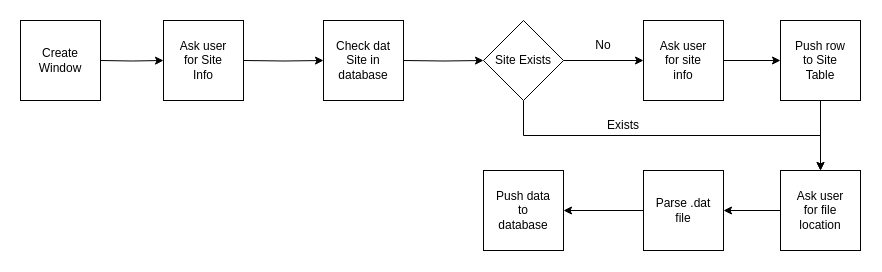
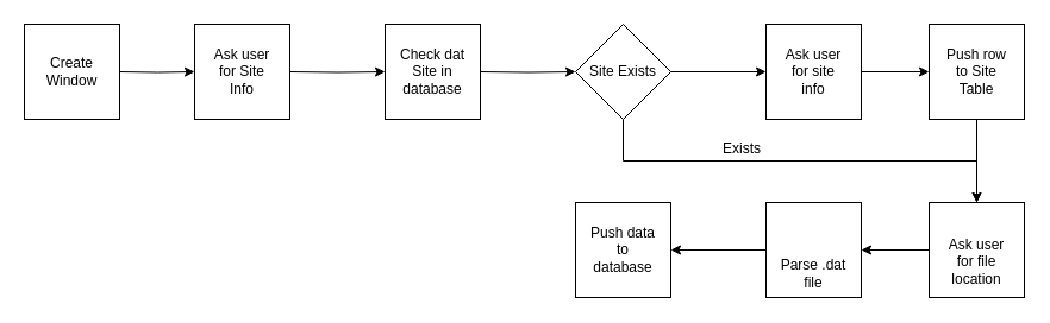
- <mxCell id="18" value="No" style="text;html=1;align=center;verticalAlign=middle;whiteSpace=wrap;rounded=0;" vertex="1" parent="1"><mxGeometry x="573" y="30" width="60" height="30" as="geometry" /></mxCell>
- <mxCell id="27" value="Parse .dat file" style="text;html=1;align=center;verticalAlign=middle;whiteSpace=wrap;rounded=0;" vertex="1" parent="1"><mxGeometry x="653" y="195" width="60" height="30" as="geometry" /></mxCell>
+ <mxCell id="27" value="Parse .dat file" style="text;html=1;align=center;verticalAlign=middle;whiteSpace=wrap;rounded=0;" vertex="1" parent="1"><mxGeometry x="653" y="215" width="60" height="30" as="geometry" /></mxCell>
- <mxCell id="24" value="Ask user for file location" style="text;html=1;align=center;verticalAlign=middle;whiteSpace=wrap;rounded=0;" vertex="1" parent="1"><mxGeometry x="790" y="195" width="60" height="30" as="geometry" /></mxCell>
+ <mxCell id="24" value="Ask user for file location" style="text;html=1;align=center;verticalAlign=middle;whiteSpace=wrap;rounded=0;" vertex="1" parent="1"><mxGeometry x="790" y="205" width="60" height="30" as="geometry" /></mxCell>
